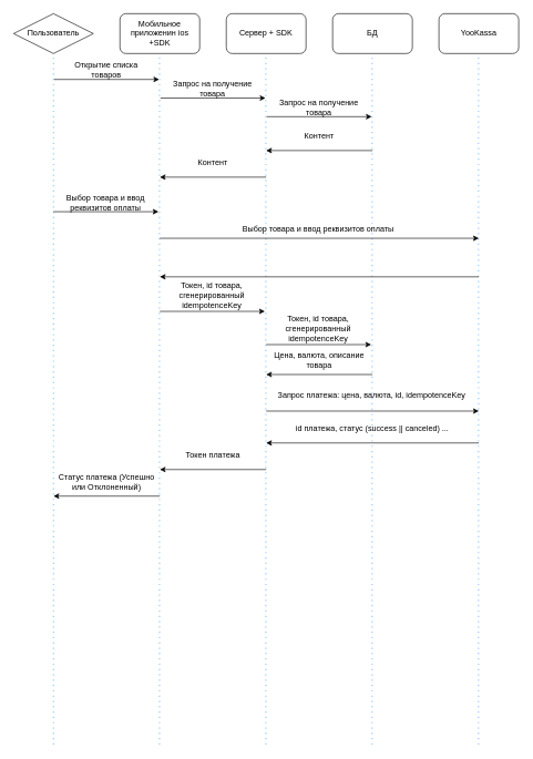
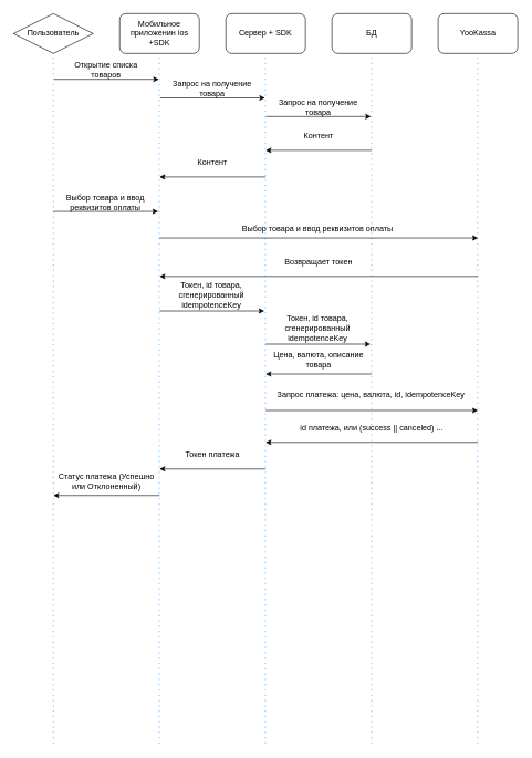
+ <mxCell id="29" value="Возвращает токен" style="text;html=1;strokeColor=none;fillColor=none;align=center;verticalAlign=middle;whiteSpace=wrap;rounded=0;" vertex="1" parent="27"><mxGeometry width="480" height="30" as="geometry" /></mxCell>
- <mxCell id="50" value="id платежа, статус (success || canceled) ..." style="text;html=1;strokeColor=none;fillColor=none;align=center;verticalAlign=middle;whiteSpace=wrap;rounded=0;" vertex="1" parent="48"><mxGeometry width="320" height="30" as="geometry" /></mxCell>
+ <mxCell id="50" value="id платежа, или (success || canceled) ..." style="text;html=1;strokeColor=none;fillColor=none;align=center;verticalAlign=middle;whiteSpace=wrap;rounded=0;" vertex="1" parent="48"><mxGeometry width="320" height="30" as="geometry" /></mxCell>
